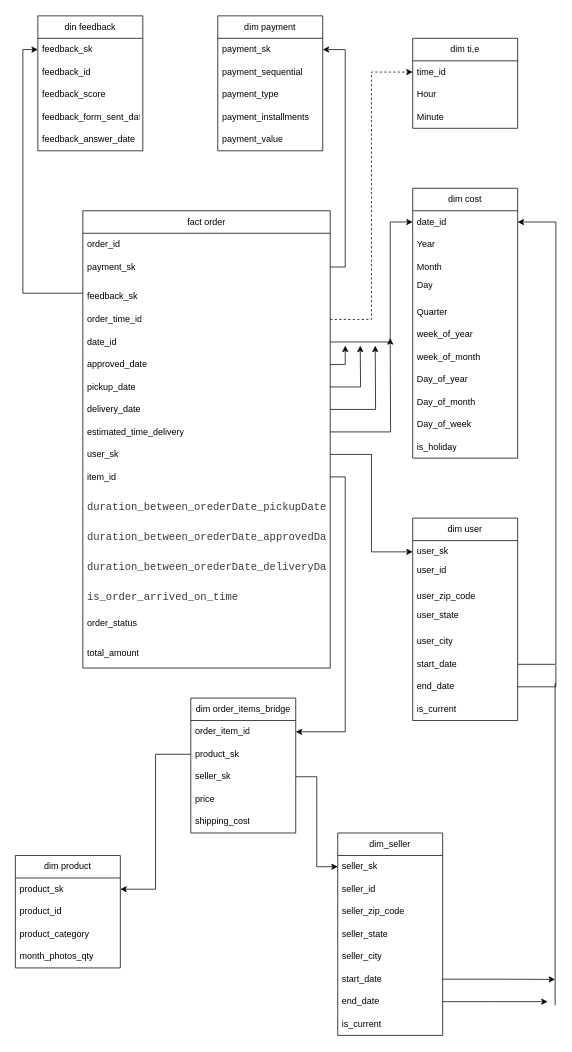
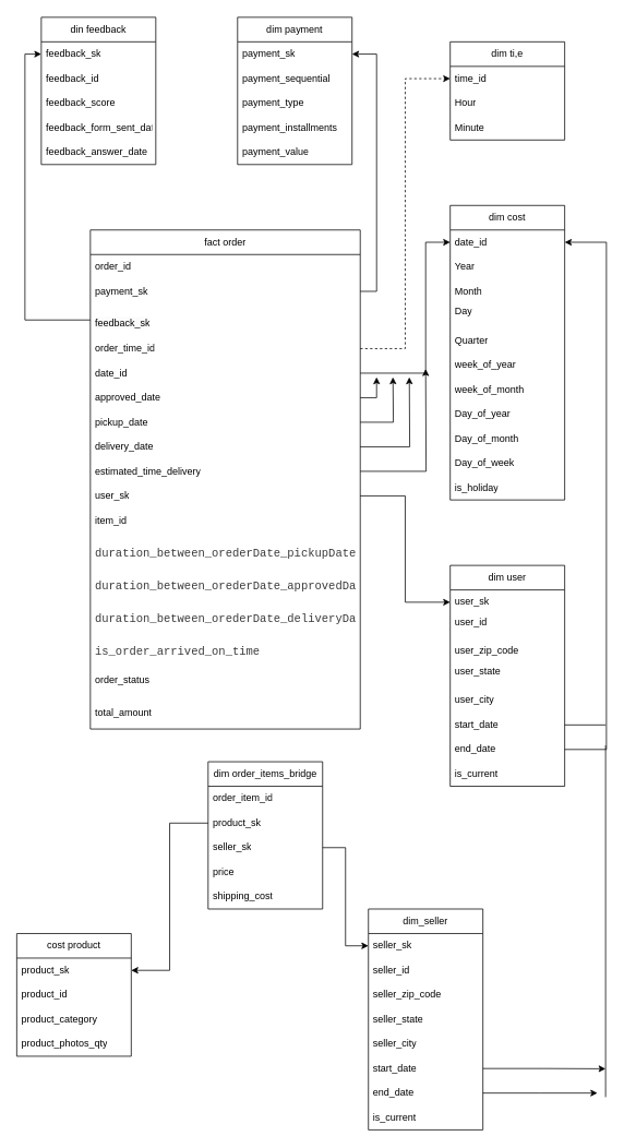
- <mxCell id="95" style="edgeStyle=orthogonalEdgeStyle;rounded=0;orthogonalLoop=1;jettySize=auto;html=1;exitX=1;exitY=0.5;exitDx=0;exitDy=0;entryX=1;entryY=0.5;entryDx=0;entryDy=0;" edge="1" parent="1" source="45" target="64"><mxGeometry relative="1" as="geometry" /></mxCell>
- <mxCell id="69" value="dim product" style="swimlane;fontStyle=0;childLayout=stackLayout;horizontal=1;startSize=30;horizontalStack=0;resizeParent=1;resizeParentMax=0;resizeLast=0;collapsible=1;marginBottom=0;whiteSpace=wrap;html=1;" vertex="1" parent="1"><mxGeometry x="20" y="1140" width="140" height="150" as="geometry" /></mxCell>
+ <mxCell id="69" value="cost product" style="swimlane;fontStyle=0;childLayout=stackLayout;horizontal=1;startSize=30;horizontalStack=0;resizeParent=1;resizeParentMax=0;resizeLast=0;collapsible=1;marginBottom=0;whiteSpace=wrap;html=1;" vertex="1" parent="1"><mxGeometry x="20" y="1140" width="140" height="150" as="geometry" /></mxCell>
- <mxCell id="73" value="month_photos_qty" style="text;strokeColor=none;fillColor=none;align=left;verticalAlign=middle;spacingLeft=4;spacingRight=4;overflow=hidden;points=[[0,0.5],[1,0.5]];portConstraint=eastwest;rotatable=0;whiteSpace=wrap;html=1;" vertex="1" parent="69"><mxGeometry y="120" width="140" height="30" as="geometry" /></mxCell>
+ <mxCell id="73" value="product_photos_qty" style="text;strokeColor=none;fillColor=none;align=left;verticalAlign=middle;spacingLeft=4;spacingRight=4;overflow=hidden;points=[[0,0.5],[1,0.5]];portConstraint=eastwest;rotatable=0;whiteSpace=wrap;html=1;" vertex="1" parent="69"><mxGeometry y="120" width="140" height="30" as="geometry" /></mxCell>
